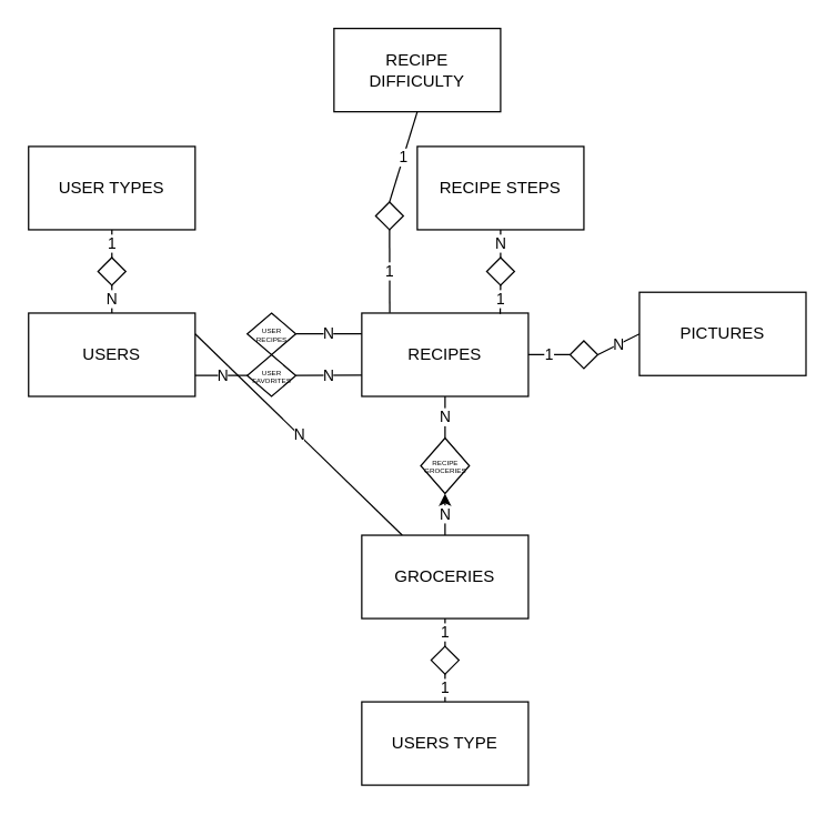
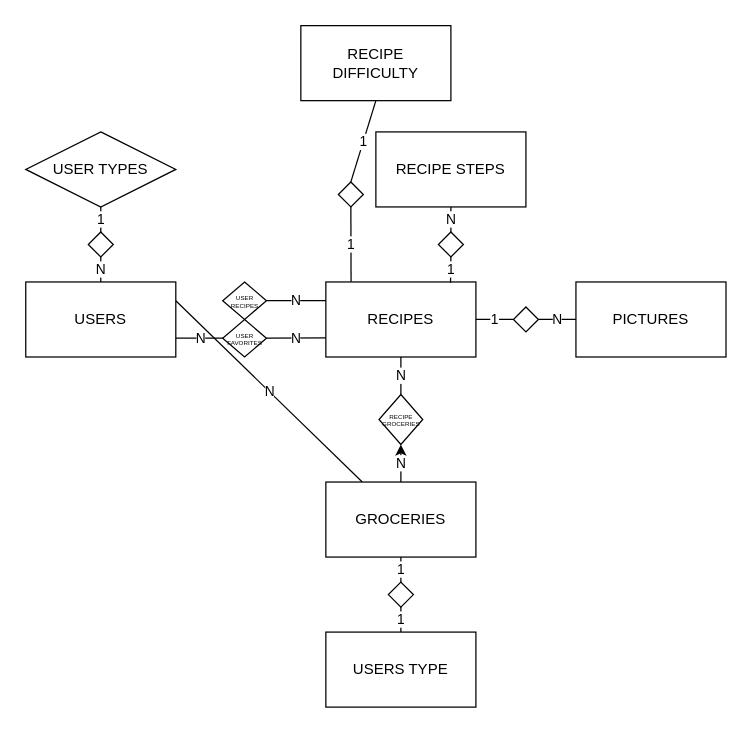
- <mxCell id="2" value="USER TYPES" style="rounded=0;whiteSpace=wrap;html=1;" vertex="1" parent="1"><mxGeometry x="20" y="105" width="120" height="60" as="geometry" /></mxCell>
+ <mxCell id="2" value="USER TYPES" style="rhombus;whiteSpace=wrap;html=1;" vertex="1" parent="1"><mxGeometry x="20" y="105" width="120" height="60" as="geometry" /></mxCell>
- <mxCell id="24" value="PICTURES" style="rounded=0;whiteSpace=wrap;html=1;" vertex="1" parent="1"><mxGeometry x="460" y="210" width="120" height="60" as="geometry" /></mxCell>
+ <mxCell id="24" value="PICTURES" style="rounded=0;whiteSpace=wrap;html=1;" vertex="1" parent="1"><mxGeometry x="460" y="225" width="120" height="60" as="geometry" /></mxCell>
